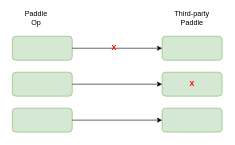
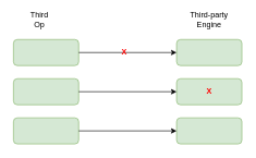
- <mxCell id="13" value="Paddle Op" style="text;html=1;strokeColor=none;fillColor=none;align=center;verticalAlign=middle;whiteSpace=wrap;rounded=0;" vertex="1" parent="1"><mxGeometry x="40" y="20" width="40" height="20" as="geometry" /></mxCell>
+ <mxCell id="13" value="Third Op" style="text;html=1;strokeColor=none;fillColor=none;align=center;verticalAlign=middle;whiteSpace=wrap;rounded=0;" vertex="1" parent="1"><mxGeometry x="40" y="20" width="40" height="20" as="geometry" /></mxCell>
- <mxCell id="14" value="Third-party Paddle" style="text;html=1;strokeColor=none;fillColor=none;align=center;verticalAlign=middle;whiteSpace=wrap;rounded=0;" vertex="1" parent="1"><mxGeometry x="290" y="20" width="60" height="20" as="geometry" /></mxCell>
+ <mxCell id="14" value="Third-party Engine" style="text;html=1;strokeColor=none;fillColor=none;align=center;verticalAlign=middle;whiteSpace=wrap;rounded=0;" vertex="1" parent="1"><mxGeometry x="290" y="20" width="60" height="20" as="geometry" /></mxCell>
